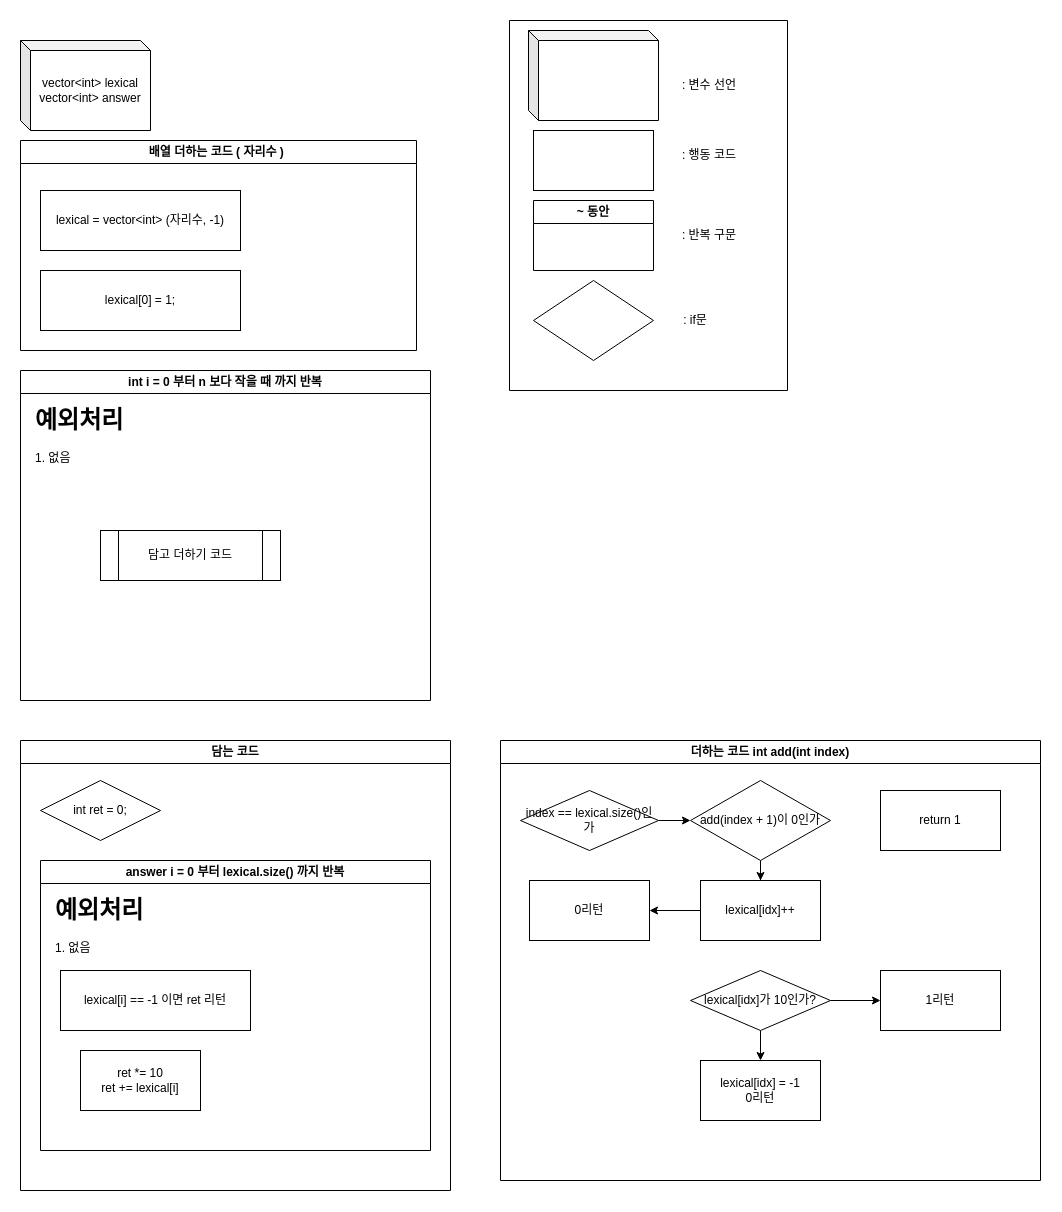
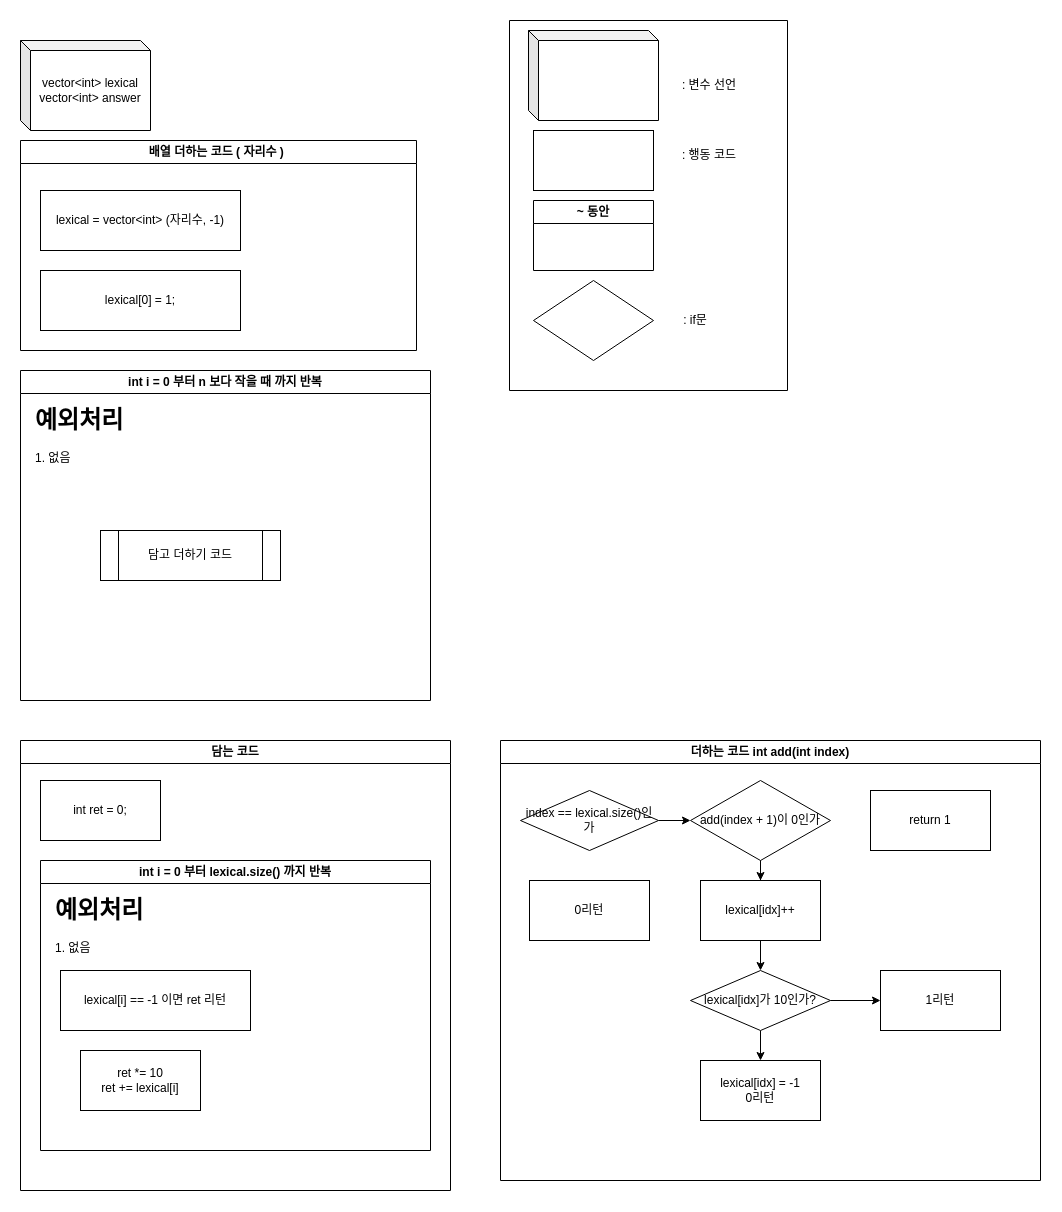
- <mxCell id="7" value=": 반복 구문" style="text;html=1;align=center;verticalAlign=middle;whiteSpace=wrap;rounded=0;" vertex="1" parent="2"><mxGeometry x="170" y="200" width="60" height="30" as="geometry" /></mxCell>
- <mxCell id="19" value="int ret = 0;" style="rhombus;whiteSpace=wrap;html=1;" vertex="1" parent="18"><mxGeometry x="20" y="40" width="120" height="60" as="geometry" /></mxCell>
+ <mxCell id="19" value="int ret = 0;" style="rounded=0;whiteSpace=wrap;html=1;" vertex="1" parent="18"><mxGeometry x="20" y="40" width="120" height="60" as="geometry" /></mxCell>
- <mxCell id="32" value="return 1" style="whiteSpace=wrap;html=1;" vertex="1" parent="24"><mxGeometry x="380" y="50" width="120" height="60" as="geometry" /></mxCell>
+ <mxCell id="32" value="return 1" style="whiteSpace=wrap;html=1;" vertex="1" parent="24"><mxGeometry x="370" y="50" width="120" height="60" as="geometry" /></mxCell>
- <mxCell id="20" value="answer i = 0 부터&amp;nbsp;lexical.size()&amp;nbsp;까지 반복" style="swimlane;whiteSpace=wrap;html=1;" vertex="1" parent="18"><mxGeometry x="20" y="120" width="390" height="290" as="geometry" /></mxCell>
+ <mxCell id="20" value="int i = 0 부터&amp;nbsp;lexical.size()&amp;nbsp;까지 반복" style="swimlane;whiteSpace=wrap;html=1;" vertex="1" parent="18"><mxGeometry x="20" y="120" width="390" height="290" as="geometry" /></mxCell>
- <mxCell id="30" value="" style="edgeStyle=orthogonalEdgeStyle;rounded=0;orthogonalLoop=1;jettySize=auto;html=1;" edge="1" parent="24" source="31" target="27"><mxGeometry relative="1" as="geometry" /></mxCell>
+ <mxCell id="30" value="" style="edgeStyle=orthogonalEdgeStyle;rounded=0;orthogonalLoop=1;jettySize=auto;html=1;" edge="1" parent="24" source="31" target="35"><mxGeometry relative="1" as="geometry" /></mxCell>
